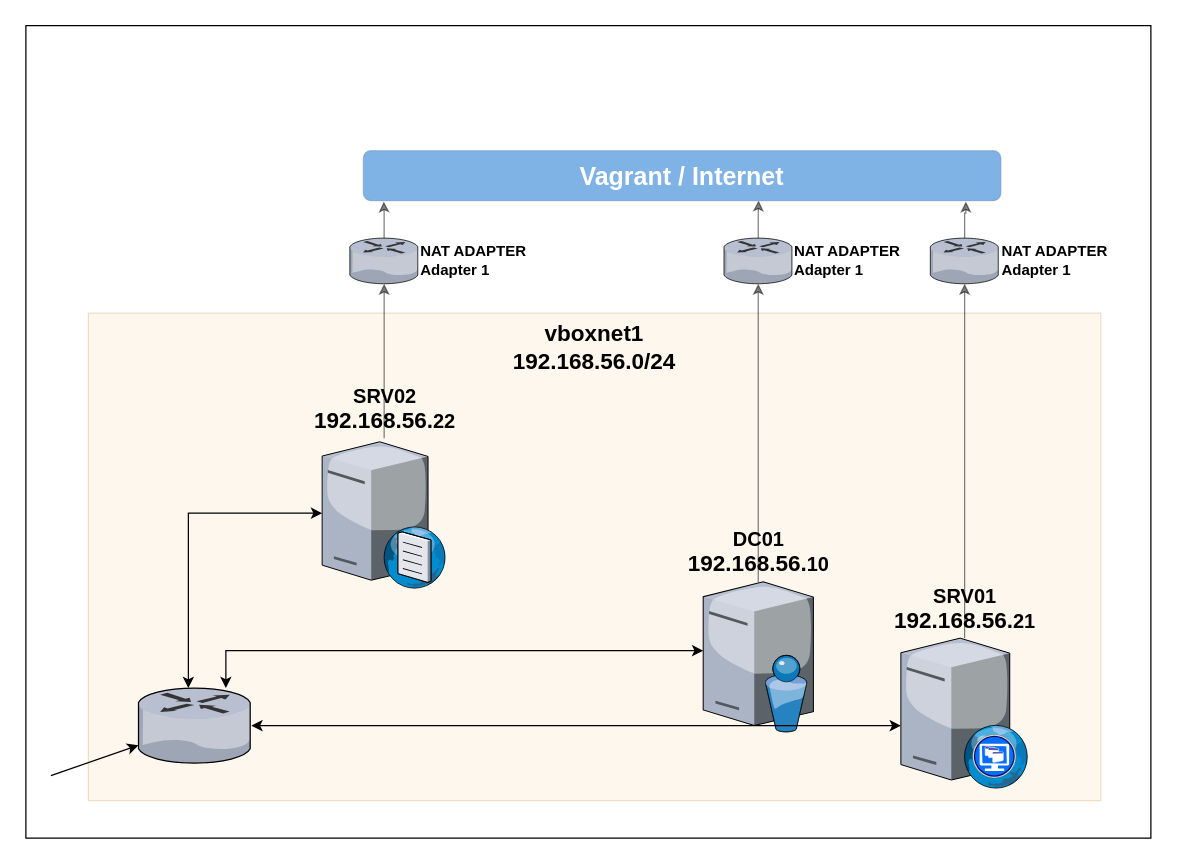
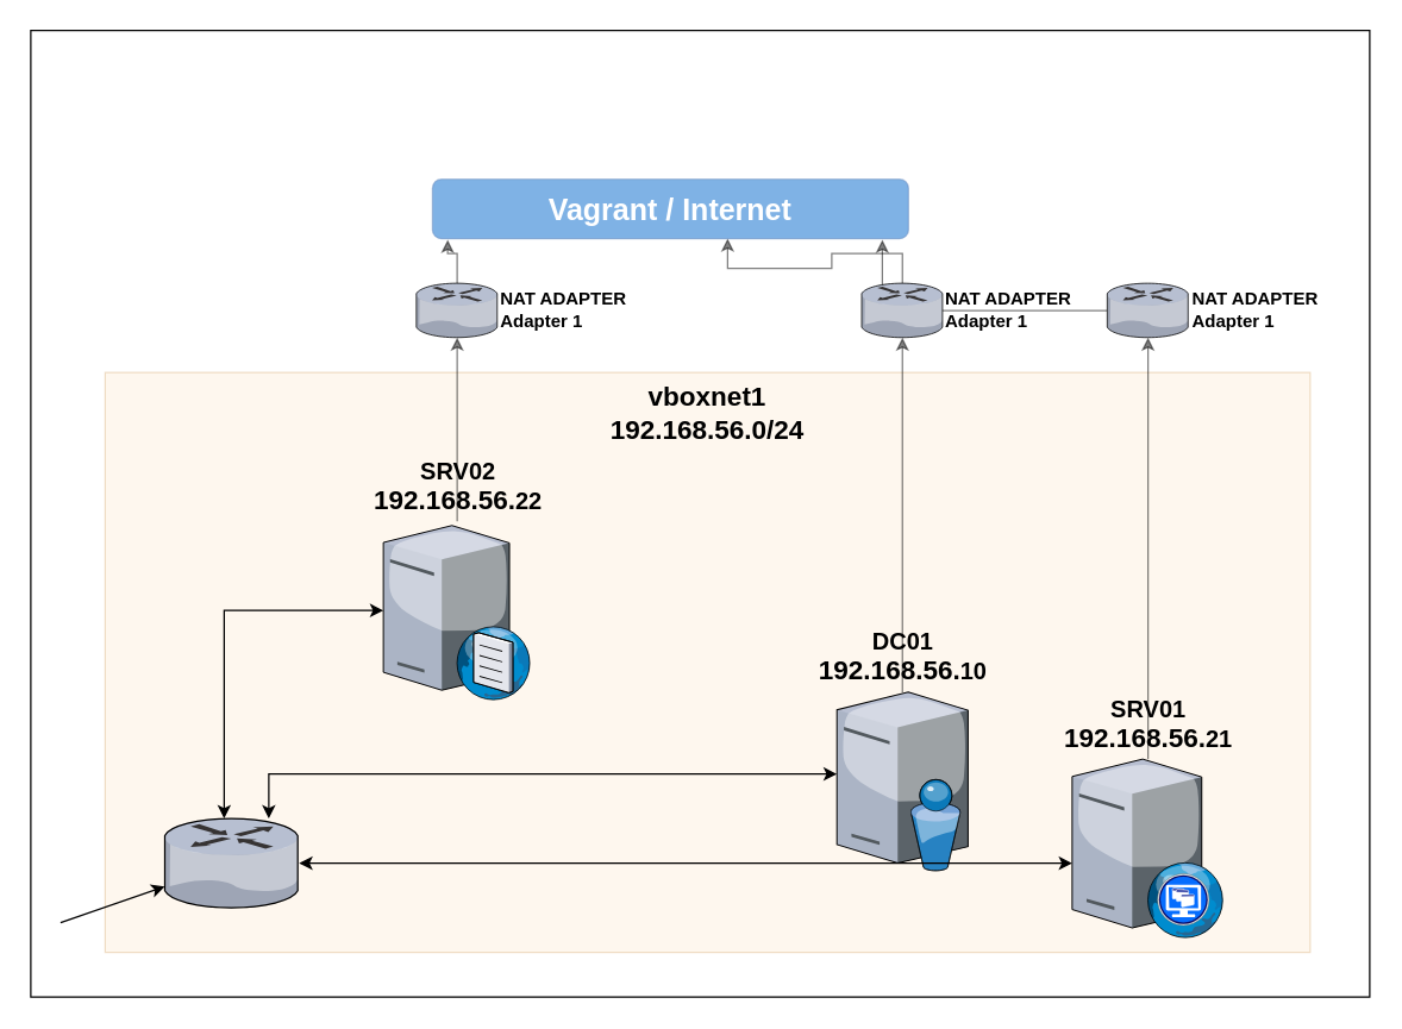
- <mxCell id="21" value="&lt;b&gt;&lt;font style=&quot;font-size: 20px&quot; color=&quot;#ffffff&quot;&gt;Vagrant / Internet&lt;/font&gt;&lt;/b&gt;" style="rounded=1;whiteSpace=wrap;html=1;strokeColor=#6c8ebf;fillColor=#0066CC;opacity=50;" vertex="1" parent="1"><mxGeometry x="290" y="120" width="510" height="40" as="geometry" /></mxCell>
+ <mxCell id="21" value="&lt;b&gt;&lt;font style=&quot;font-size: 20px&quot; color=&quot;#ffffff&quot;&gt;Vagrant / Internet&lt;/font&gt;&lt;/b&gt;" style="rounded=1;whiteSpace=wrap;html=1;strokeColor=#6c8ebf;fillColor=#0066CC;opacity=50;" vertex="1" parent="1"><mxGeometry x="290" y="120" width="320" height="40" as="geometry" /></mxCell>
